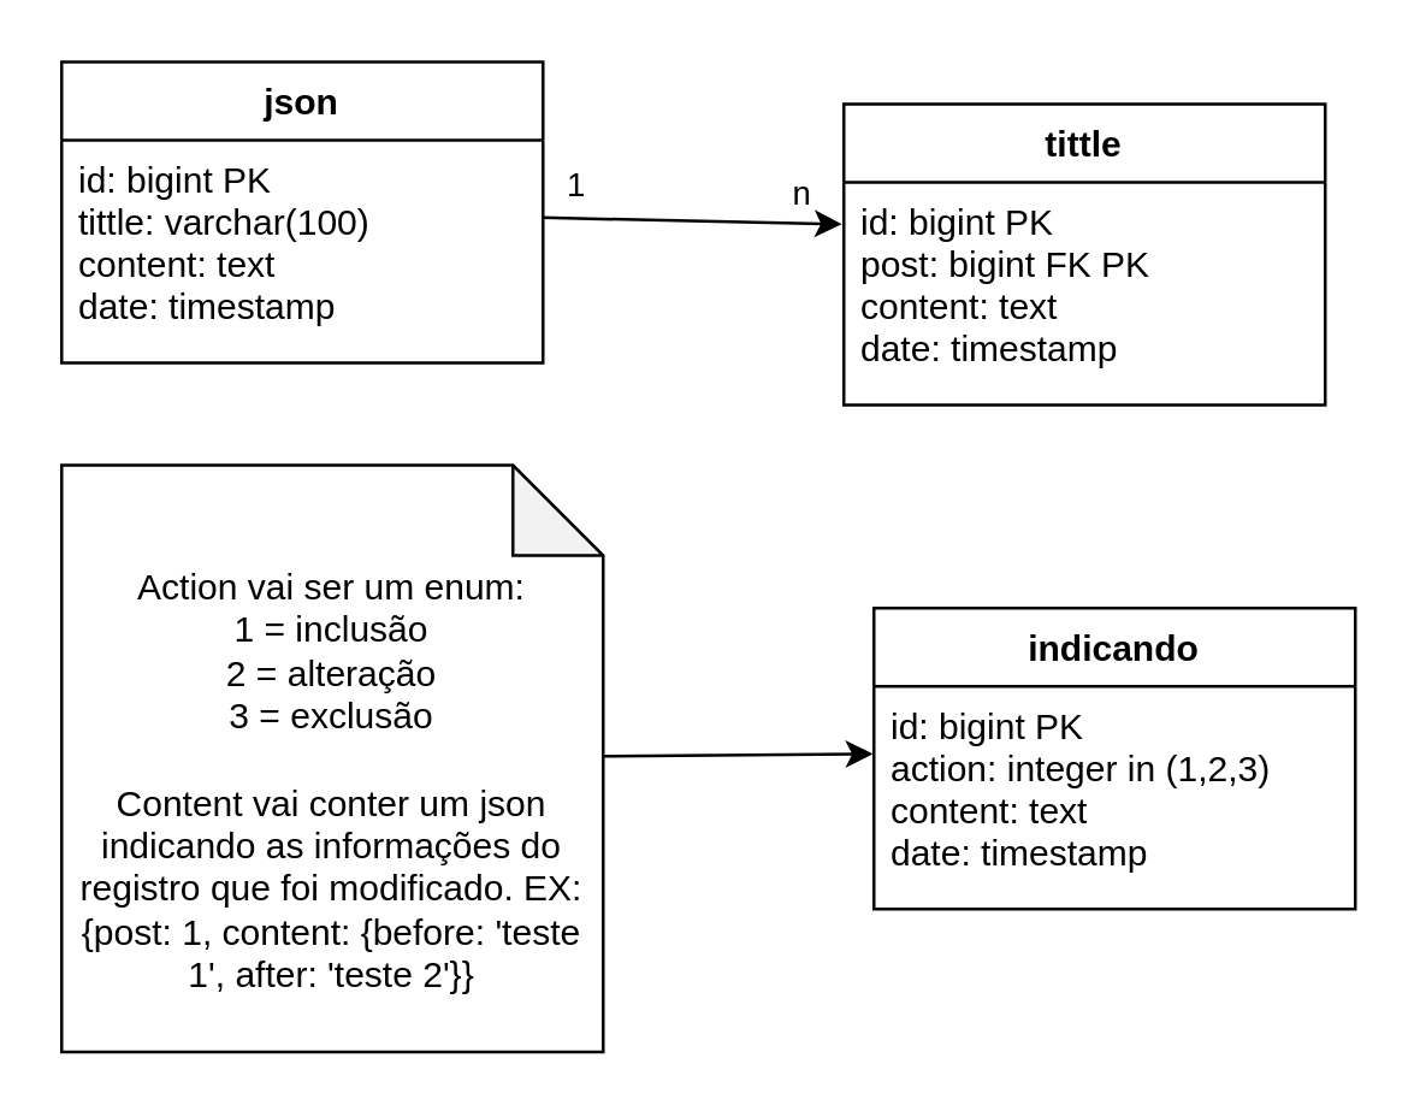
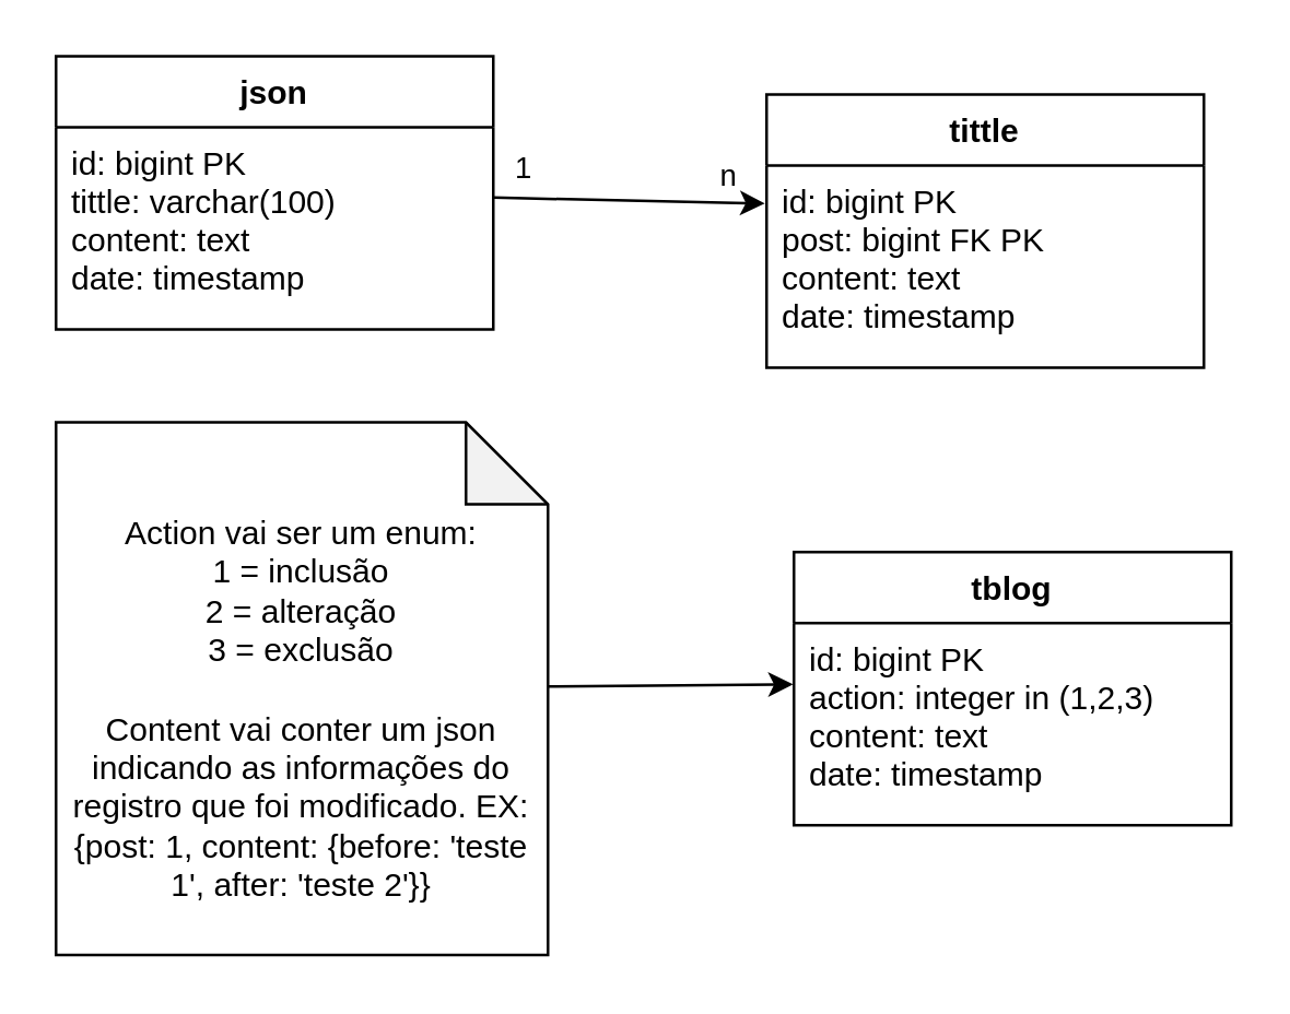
- <mxCell id="9" value="indicando" style="swimlane;fontStyle=1;align=center;verticalAlign=top;childLayout=stackLayout;horizontal=1;startSize=26;horizontalStack=0;resizeParent=1;resizeParentMax=0;resizeLast=0;collapsible=1;marginBottom=0;" parent="1" vertex="1"><mxGeometry x="290" y="201.5" width="160" height="100" as="geometry" /></mxCell>
+ <mxCell id="9" value="tblog" style="swimlane;fontStyle=1;align=center;verticalAlign=top;childLayout=stackLayout;horizontal=1;startSize=26;horizontalStack=0;resizeParent=1;resizeParentMax=0;resizeLast=0;collapsible=1;marginBottom=0;" parent="1" vertex="1"><mxGeometry x="290" y="201.5" width="160" height="100" as="geometry" /></mxCell>
